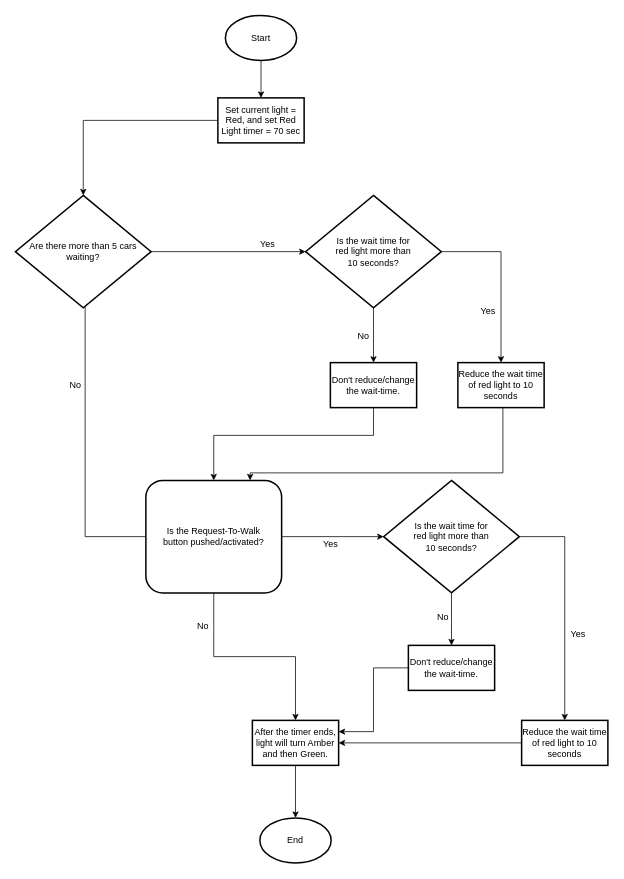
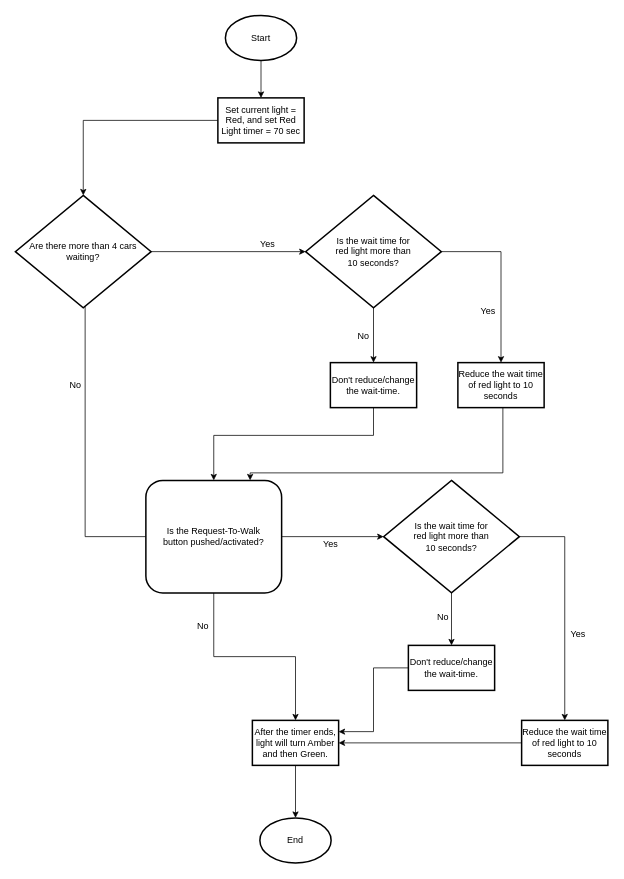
- <mxCell id="8" value="Are there more than 5 cars waiting?" style="rhombus;whiteSpace=wrap;html=1;strokeWidth=2;" parent="1" vertex="1"><mxGeometry x="20" y="260" width="181" height="150" as="geometry" /></mxCell>
+ <mxCell id="8" value="Are there more than 4 cars waiting?" style="rhombus;whiteSpace=wrap;html=1;strokeWidth=2;" parent="1" vertex="1"><mxGeometry x="20" y="260" width="181" height="150" as="geometry" /></mxCell>
